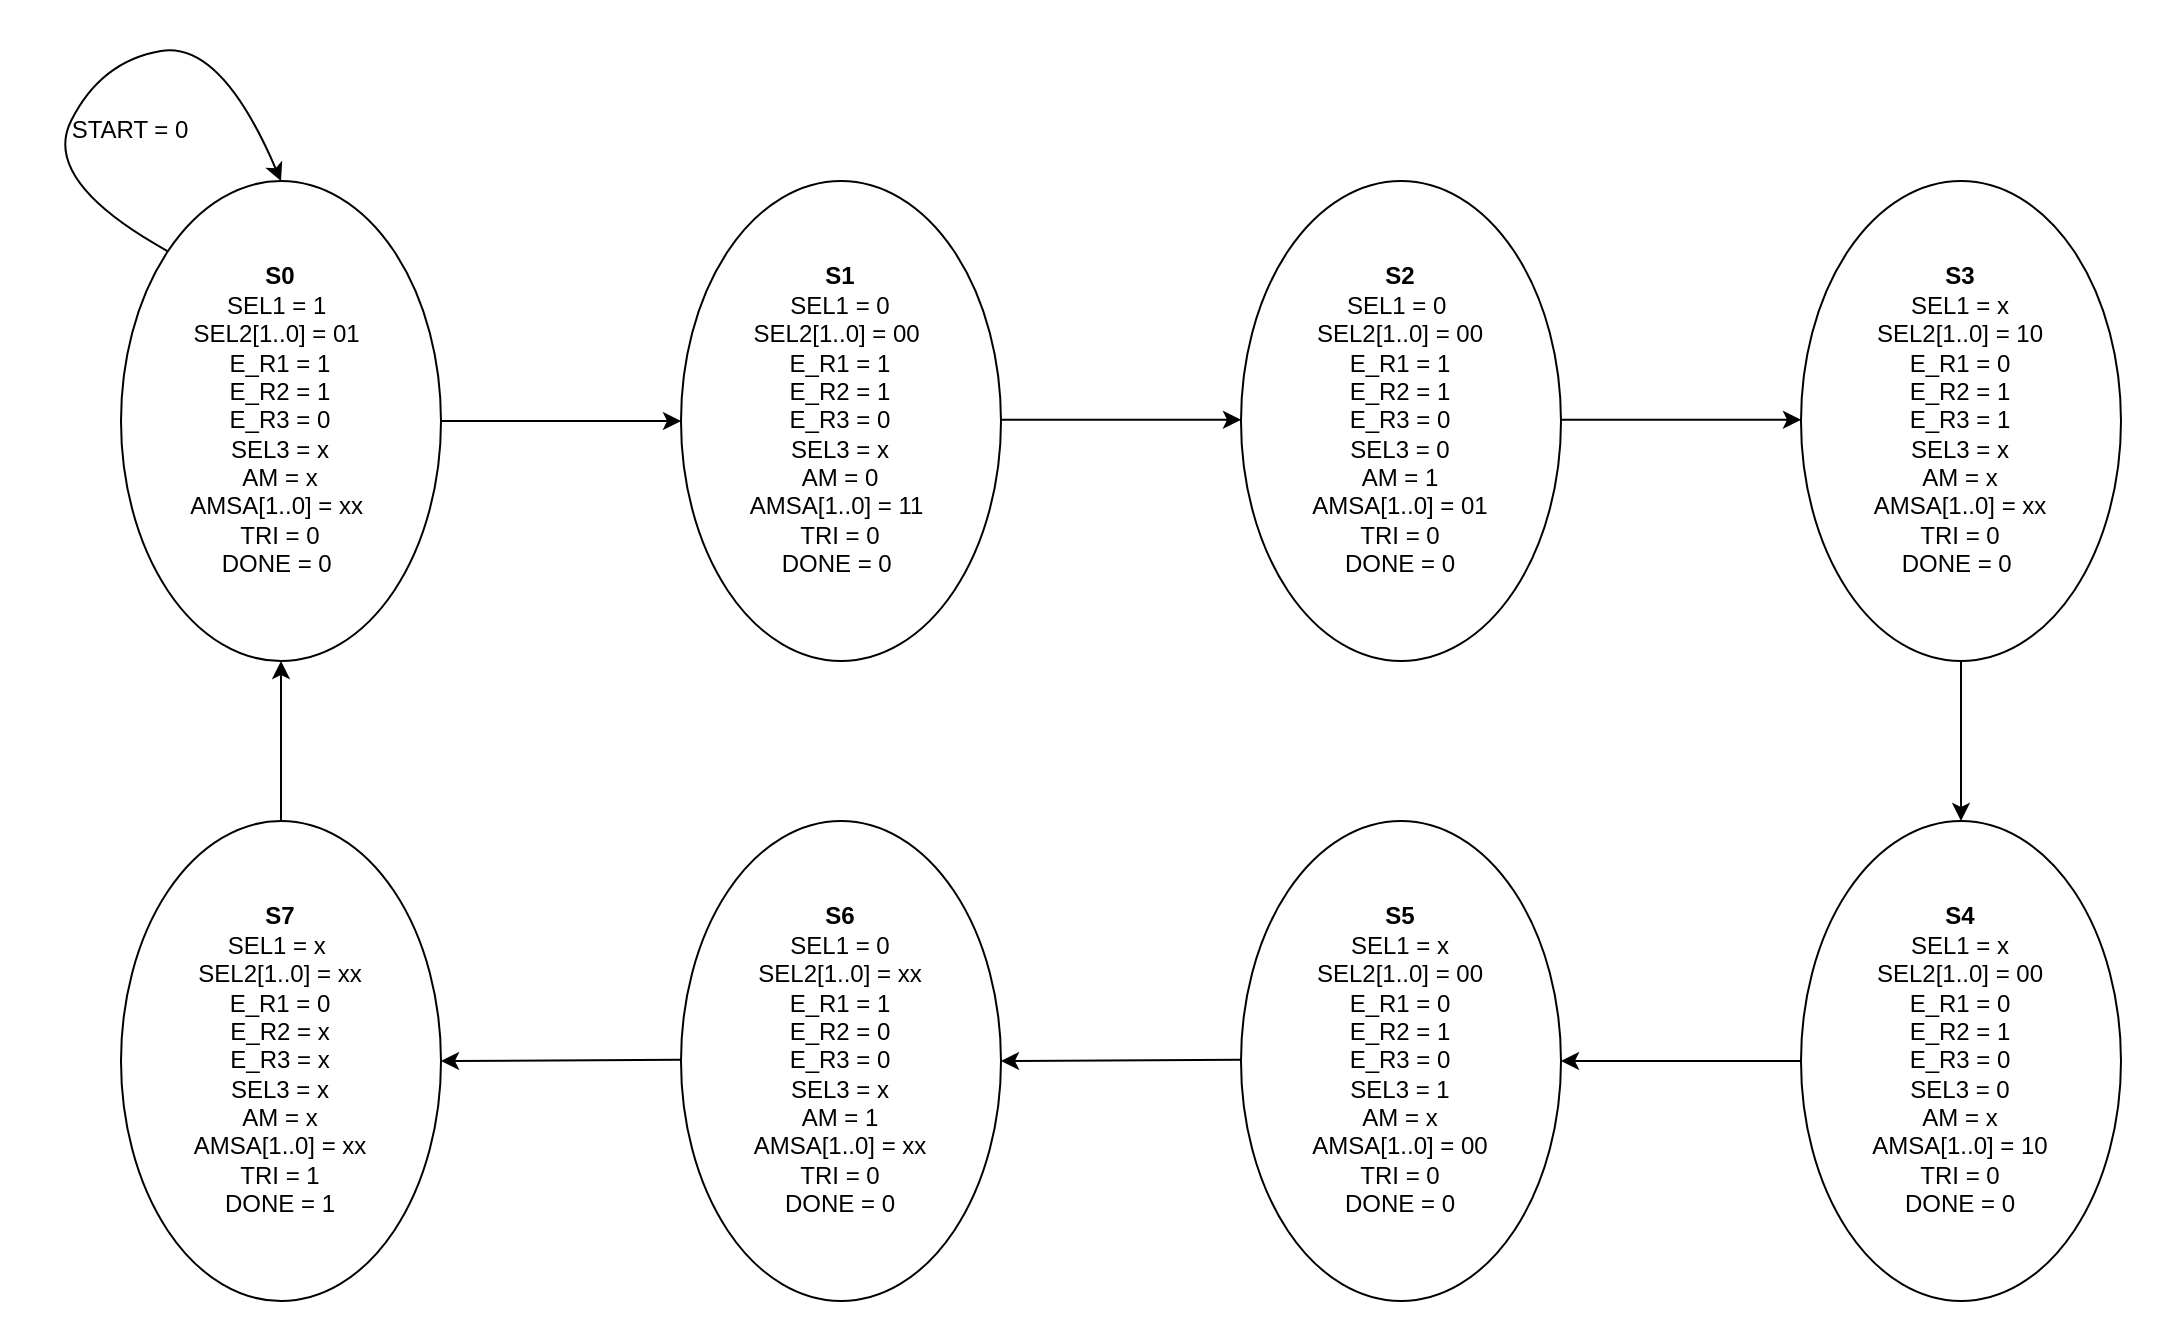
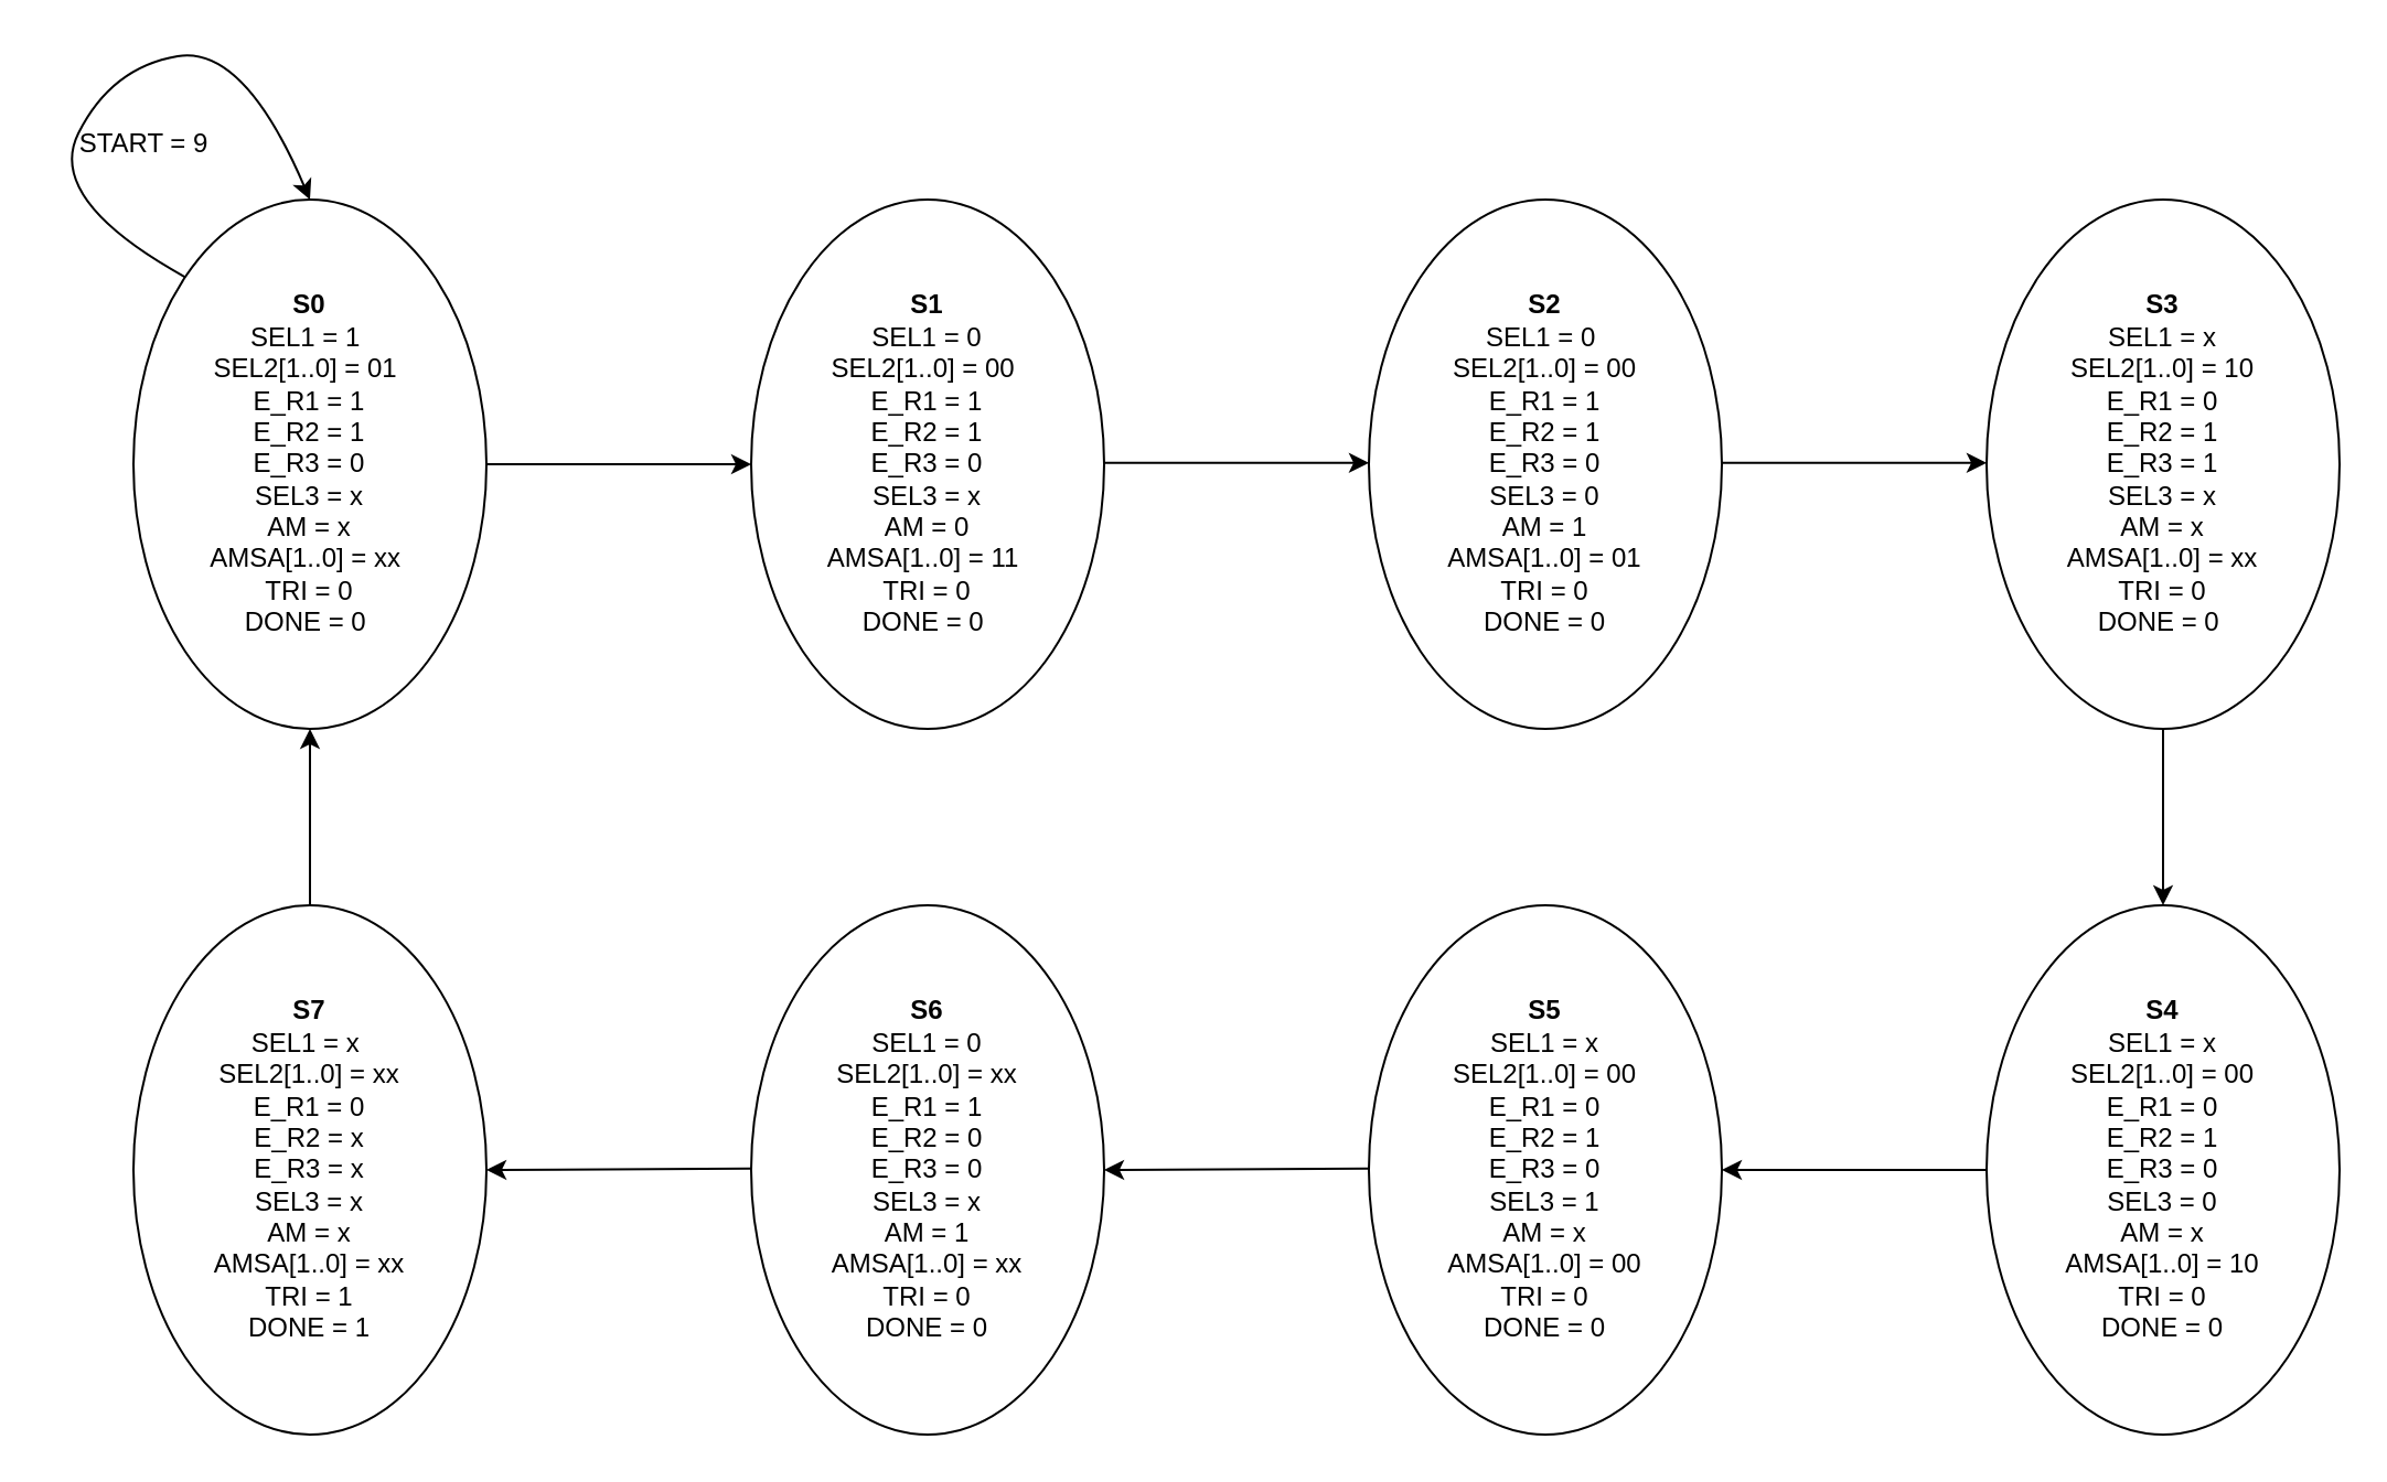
- <mxCell id="19" value="START = 0" style="text;html=1;strokeColor=none;fillColor=none;align=center;verticalAlign=middle;whiteSpace=wrap;rounded=0;" parent="1" vertex="1"><mxGeometry x="30" y="50" width="70" height="30" as="geometry" /></mxCell>
+ <mxCell id="19" value="START = 9" style="text;html=1;strokeColor=none;fillColor=none;align=center;verticalAlign=middle;whiteSpace=wrap;rounded=0;" parent="1" vertex="1"><mxGeometry x="30" y="50" width="70" height="30" as="geometry" /></mxCell>
